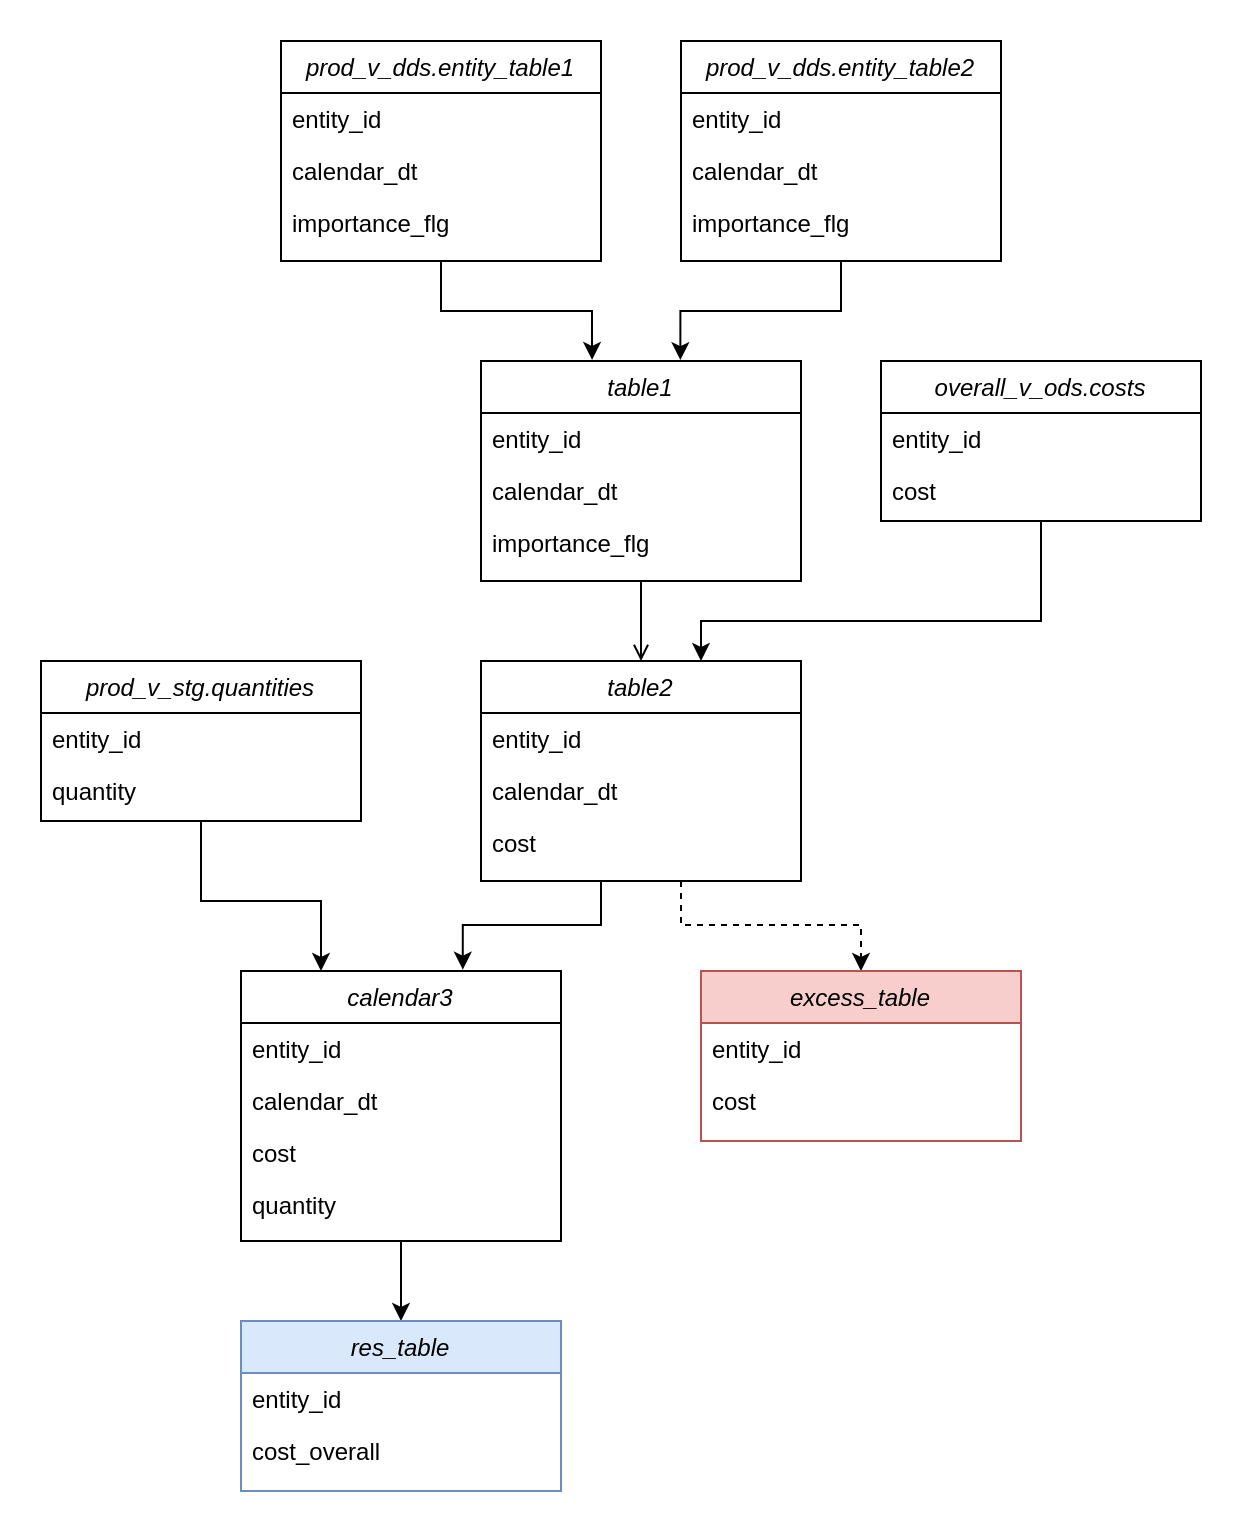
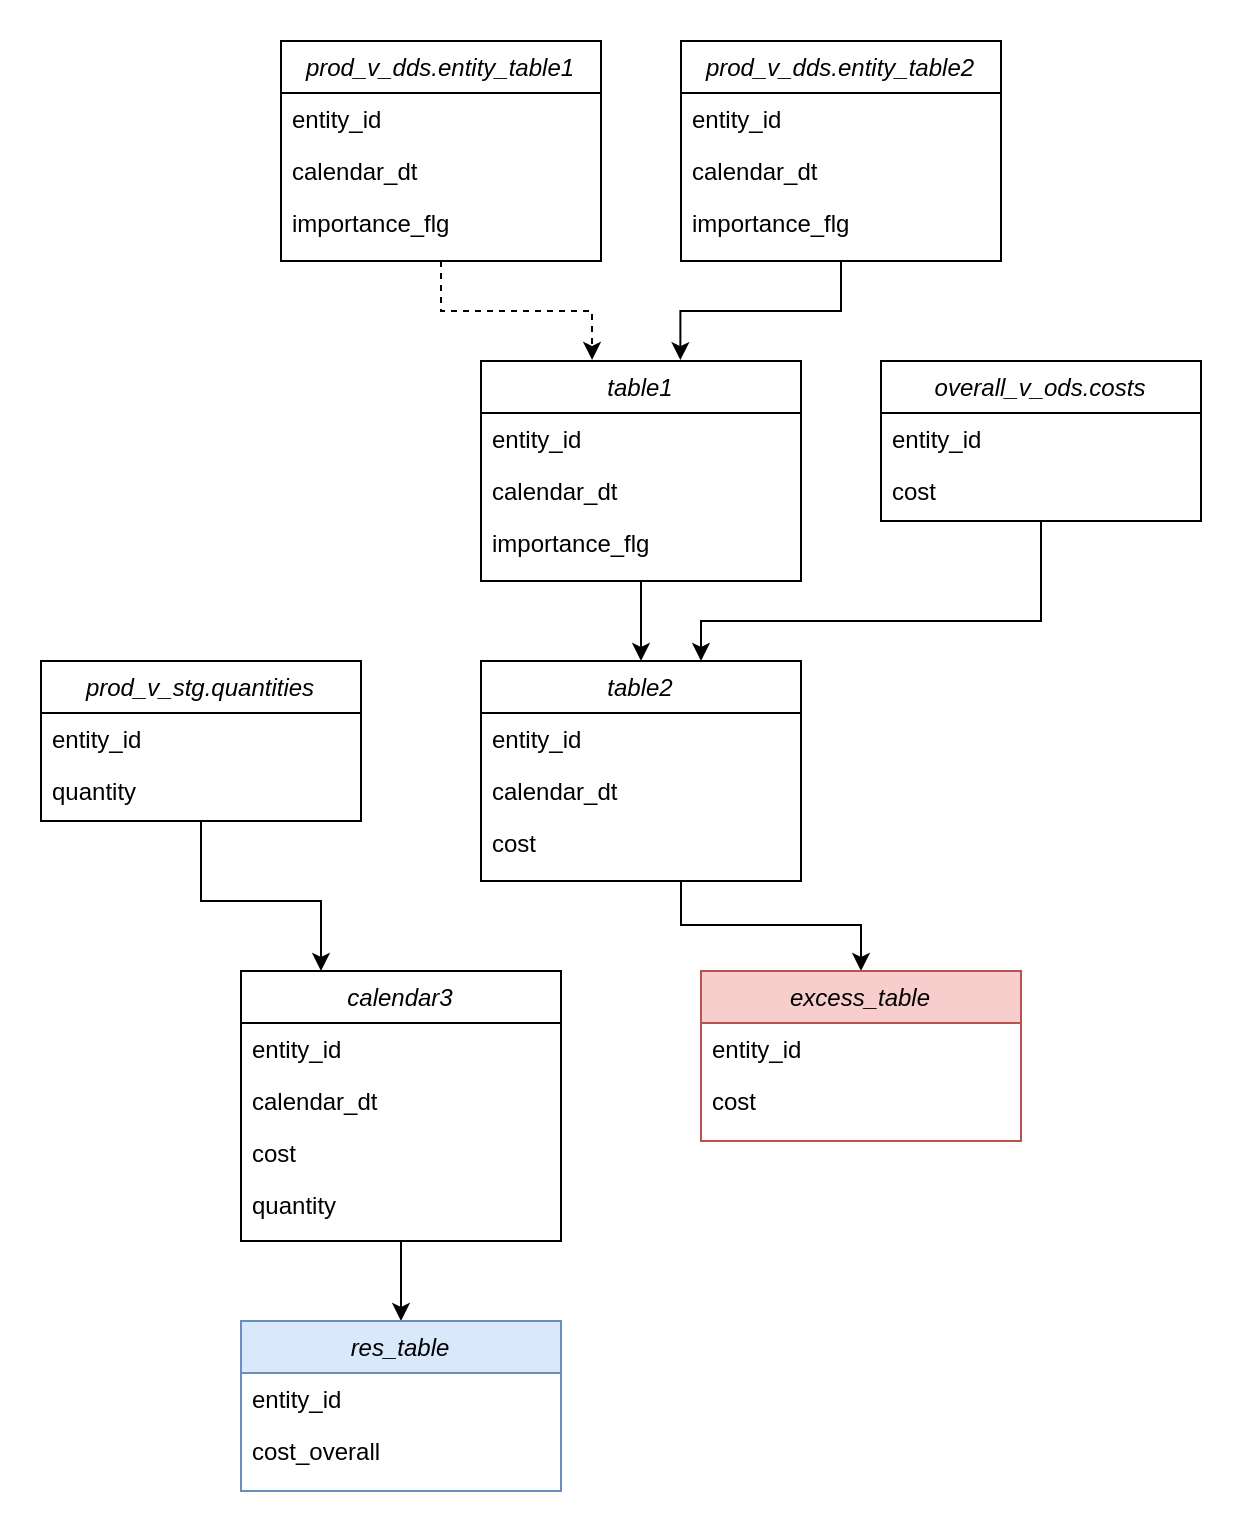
- <mxCell id="39" style="edgeStyle=orthogonalEdgeStyle;rounded=0;orthogonalLoop=1;jettySize=auto;html=1;entryX=0.347;entryY=-0.005;entryDx=0;entryDy=0;entryPerimeter=0;" edge="1" parent="1" source="2" target="12"><mxGeometry relative="1" as="geometry" /></mxCell>
+ <mxCell id="39" style="edgeStyle=orthogonalEdgeStyle;rounded=0;orthogonalLoop=1;jettySize=auto;html=1;entryX=0.347;entryY=-0.005;entryDx=0;entryDy=0;entryPerimeter=0;dashed=1;" edge="1" parent="1" source="2" target="12"><mxGeometry relative="1" as="geometry" /></mxCell>
- <mxCell id="11" style="edgeStyle=orthogonalEdgeStyle;rounded=0;orthogonalLoop=1;jettySize=auto;html=1;entryX=0.5;entryY=0;entryDx=0;entryDy=0;endArrow=open;" edge="1" parent="1" source="12" target="18"><mxGeometry relative="1" as="geometry" /></mxCell>
+ <mxCell id="11" style="edgeStyle=orthogonalEdgeStyle;rounded=0;orthogonalLoop=1;jettySize=auto;html=1;entryX=0.5;entryY=0;entryDx=0;entryDy=0;" edge="1" parent="1" source="12" target="18"><mxGeometry relative="1" as="geometry" /></mxCell>
- <mxCell id="16" style="edgeStyle=orthogonalEdgeStyle;rounded=0;orthogonalLoop=1;jettySize=auto;html=1;entryX=0.693;entryY=-0.005;entryDx=0;entryDy=0;entryPerimeter=0;" edge="1" parent="1" source="18" target="27"><mxGeometry relative="1" as="geometry"><Array as="points"><mxPoint x="300" y="462" /><mxPoint x="230" y="462" /><mxPoint x="230" y="484" /></Array></mxGeometry></mxCell>
- <mxCell id="17" style="edgeStyle=orthogonalEdgeStyle;rounded=0;orthogonalLoop=1;jettySize=auto;html=1;dashed=1;" edge="1" parent="1" source="18" target="32"><mxGeometry relative="1" as="geometry"><Array as="points"><mxPoint x="340" y="462" /><mxPoint x="430" y="462" /></Array></mxGeometry></mxCell>
+ <mxCell id="17" style="edgeStyle=orthogonalEdgeStyle;rounded=0;orthogonalLoop=1;jettySize=auto;html=1;" edge="1" parent="1" source="18" target="32"><mxGeometry relative="1" as="geometry"><Array as="points"><mxPoint x="340" y="462" /><mxPoint x="430" y="462" /></Array></mxGeometry></mxCell>
